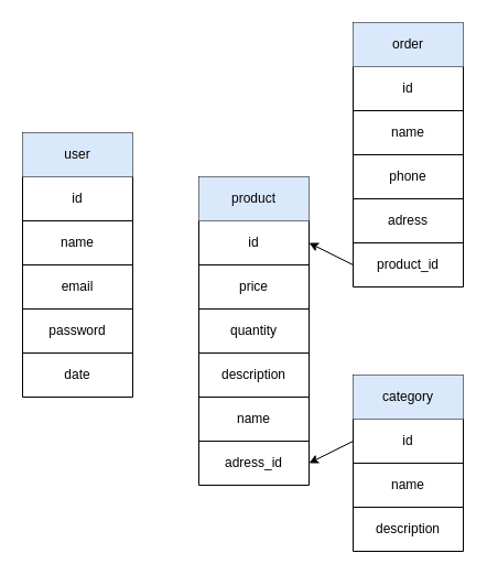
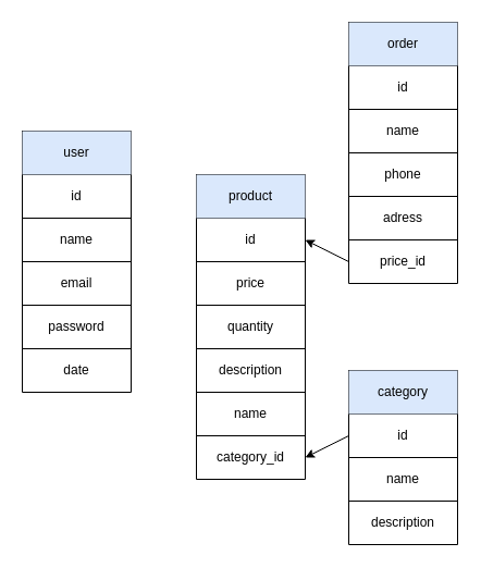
- <mxCell id="52" value="product_id" style="shape=partialRectangle;html=1;whiteSpace=wrap;connectable=0;overflow=hidden;fillColor=none;top=0;left=0;bottom=0;right=0;pointerEvents=1;" vertex="1" parent="51"><mxGeometry width="100" height="40" as="geometry"><mxRectangle width="100" height="40" as="alternateBounds" /></mxGeometry></mxCell>
+ <mxCell id="52" value="price_id" style="shape=partialRectangle;html=1;whiteSpace=wrap;connectable=0;overflow=hidden;fillColor=none;top=0;left=0;bottom=0;right=0;pointerEvents=1;" vertex="1" parent="51"><mxGeometry width="100" height="40" as="geometry"><mxRectangle width="100" height="40" as="alternateBounds" /></mxGeometry></mxCell>
- <mxCell id="29" value="adress_id" style="shape=partialRectangle;html=1;whiteSpace=wrap;connectable=0;overflow=hidden;fillColor=none;top=0;left=0;bottom=0;right=0;pointerEvents=1;" vertex="1" parent="28"><mxGeometry width="100" height="40" as="geometry"><mxRectangle width="100" height="40" as="alternateBounds" /></mxGeometry></mxCell>
+ <mxCell id="29" value="category_id" style="shape=partialRectangle;html=1;whiteSpace=wrap;connectable=0;overflow=hidden;fillColor=none;top=0;left=0;bottom=0;right=0;pointerEvents=1;" vertex="1" parent="28"><mxGeometry width="100" height="40" as="geometry"><mxRectangle width="100" height="40" as="alternateBounds" /></mxGeometry></mxCell>
